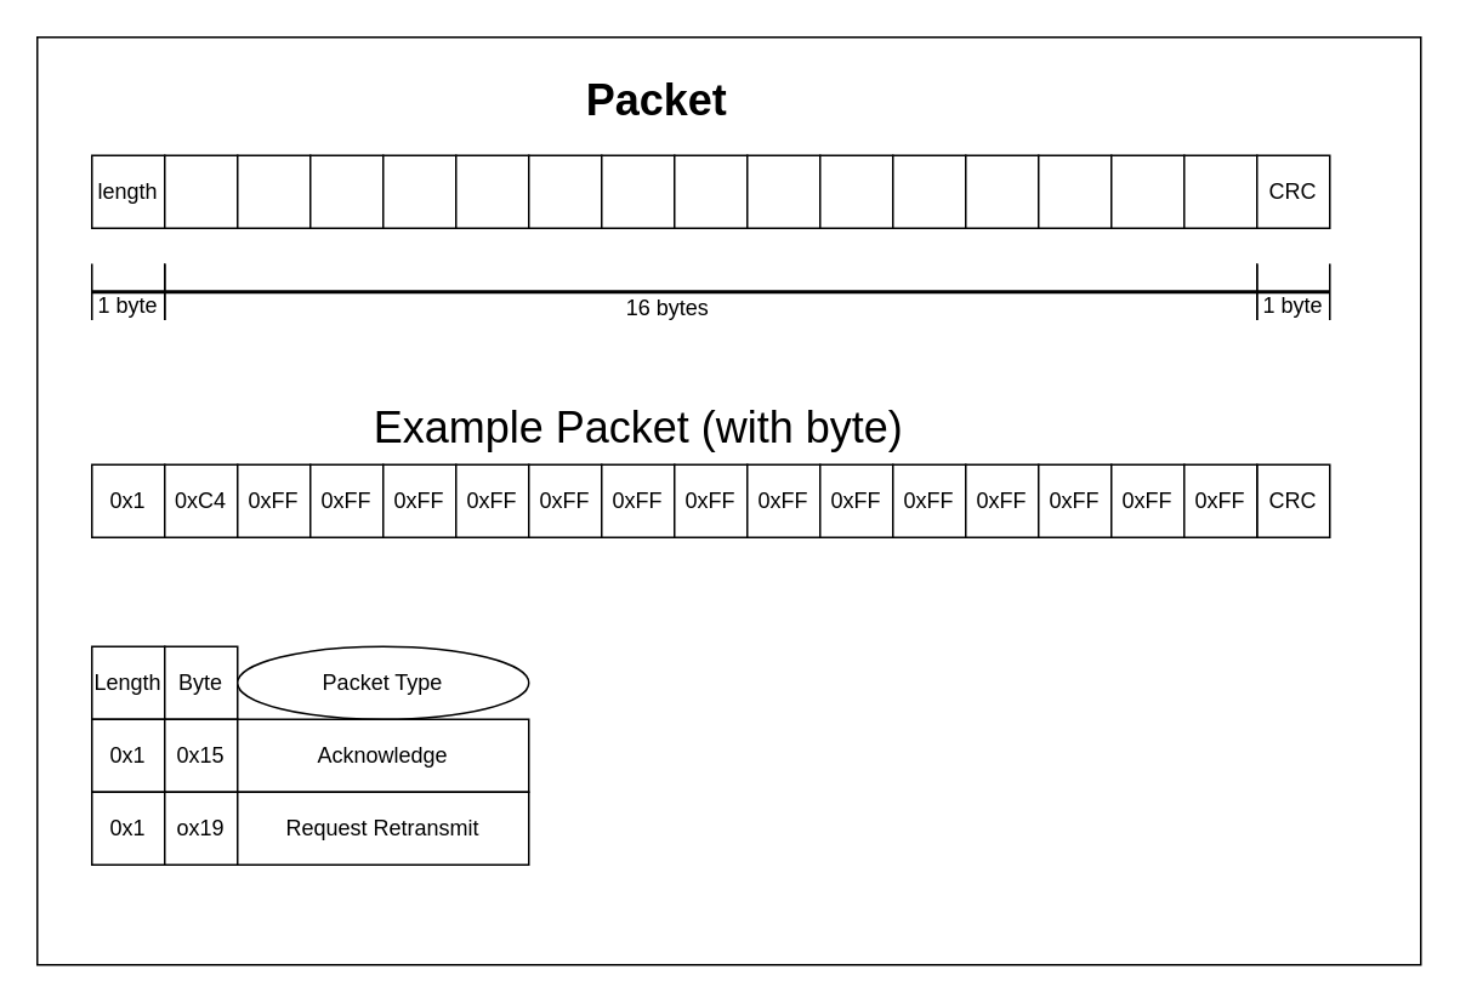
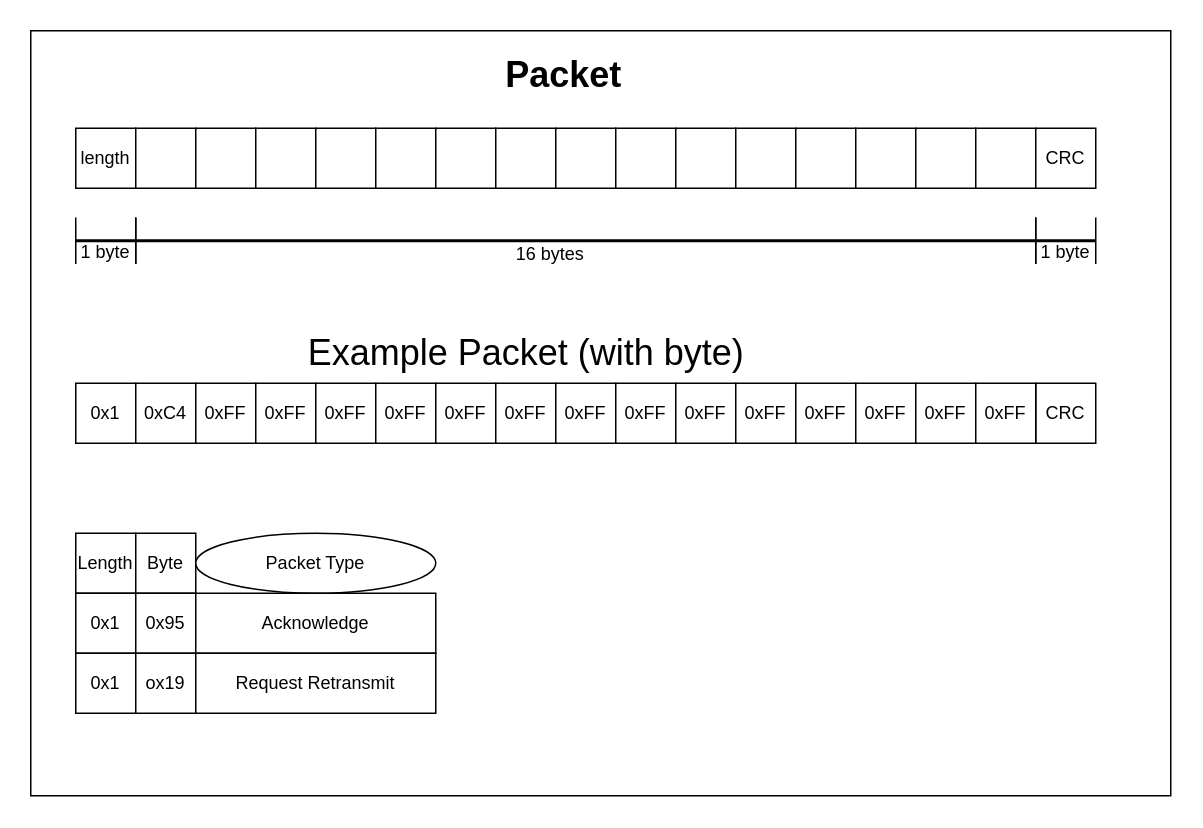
- <mxCell id="25" value="Packet" style="text;strokeColor=none;fillColor=none;html=1;fontSize=24;fontStyle=1;verticalAlign=middle;align=center;" vertex="1" parent="1"><mxGeometry x="310" y="35" width="100" height="40" as="geometry" /></mxCell>
+ <mxCell id="25" value="Packet" style="text;strokeColor=none;fillColor=none;html=1;fontSize=24;fontStyle=1;verticalAlign=middle;align=center;" vertex="1" parent="1"><mxGeometry x="325" y="30" width="100" height="40" as="geometry" /></mxCell>
- <mxCell id="47" value="0x15" style="whiteSpace=wrap;html=1;aspect=fixed;" vertex="1" parent="1"><mxGeometry x="90" y="395" width="40" height="40" as="geometry" /></mxCell>
+ <mxCell id="47" value="0x95" style="whiteSpace=wrap;html=1;aspect=fixed;" vertex="1" parent="1"><mxGeometry x="90" y="395" width="40" height="40" as="geometry" /></mxCell>
